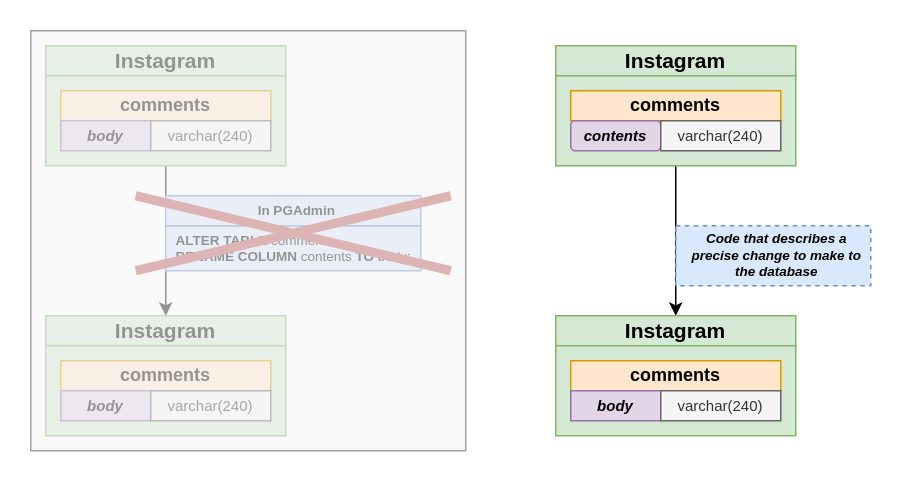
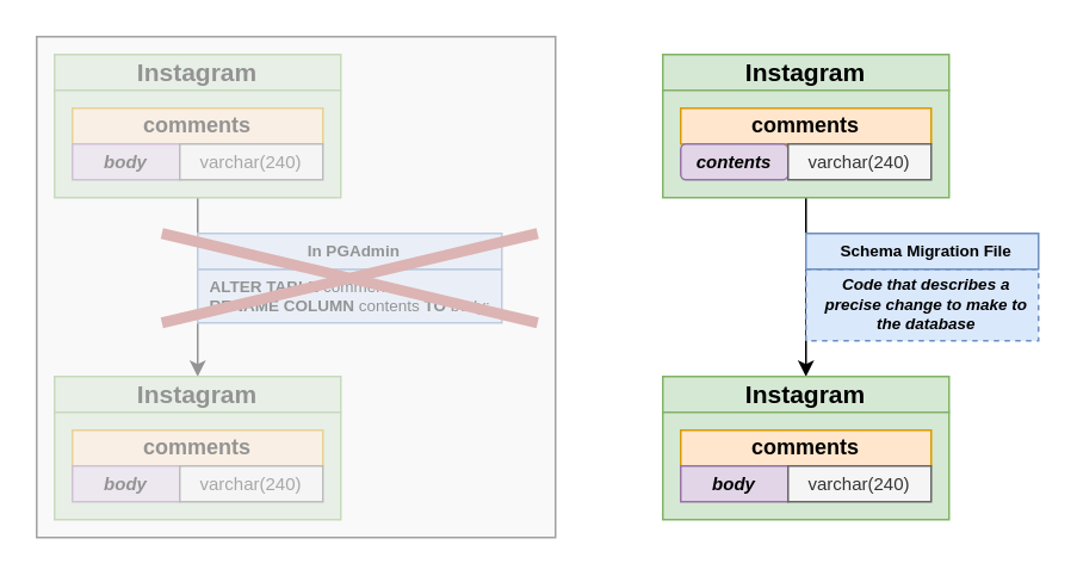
+ <mxCell id="19" value="&lt;b&gt;Schema Migration File&lt;/b&gt;" style="rounded=0;whiteSpace=wrap;html=1;fontSize=9;align=center;fillColor=#dae8fc;strokeColor=#6c8ebf;spacingLeft=5;" parent="1" vertex="1"><mxGeometry x="450" y="130" width="130" height="20" as="geometry" /></mxCell>
